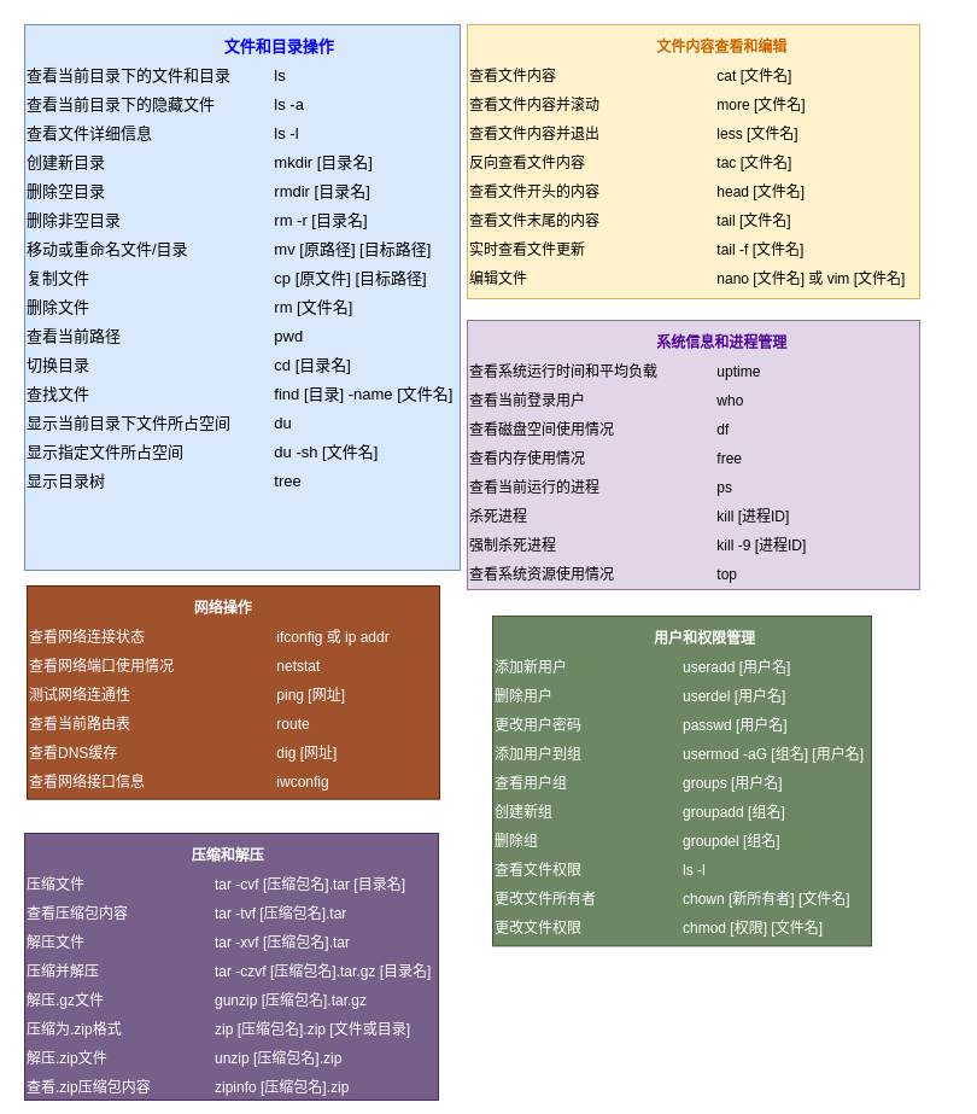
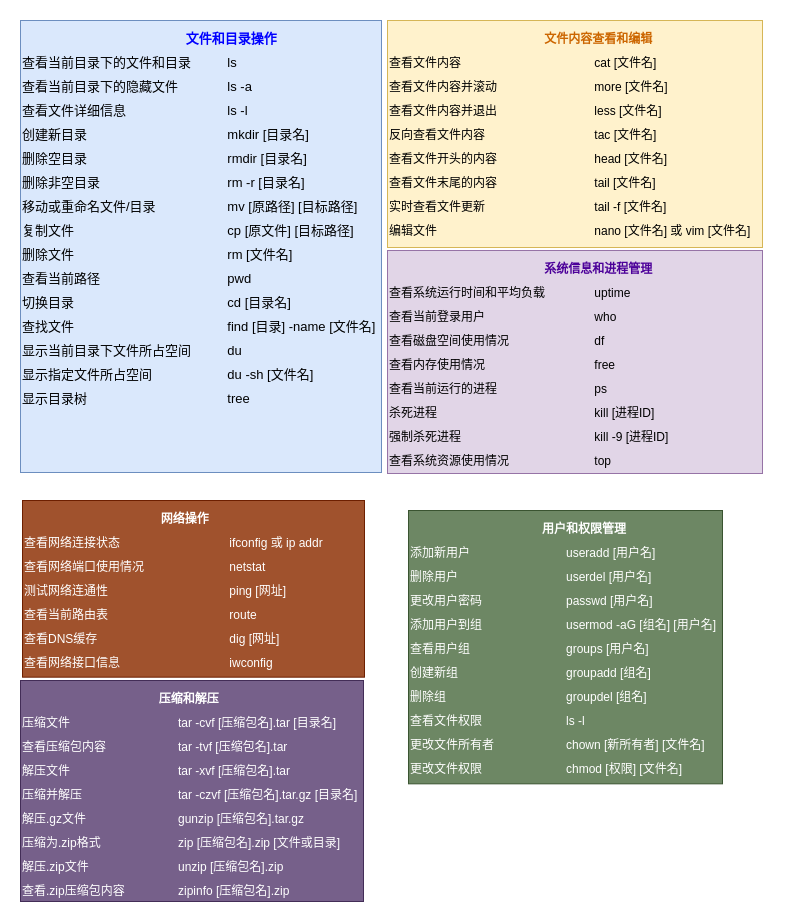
- <mxCell id="4" value="&lt;table border=&quot;0&quot; cellpadding=&quot;0&quot; cellspacing=&quot;0&quot; width=&quot;418&quot; style=&quot;width: 314pt;&quot;&gt;&lt;colgroup&gt;&lt;col width=&quot;205&quot; style=&quot;mso-width-source:userset;mso-width-alt:6549;width:154pt&quot;&gt;&lt;/colgroup&gt;&lt;colgroup&gt;&lt;col width=&quot;213&quot; style=&quot;mso-width-source:userset;mso-width-alt:6805;width:160pt&quot;&gt;&lt;/colgroup&gt;&lt;tbody&gt;&lt;tr height=&quot;24&quot; style=&quot;mso-height-source:userset;height:18.0pt&quot;&gt;&lt;td colspan=&quot;2&quot; height=&quot;24&quot; class=&quot;xl65&quot; width=&quot;418&quot; style=&quot;text-align: center; height: 18pt; width: 314pt;&quot;&gt;&lt;b&gt;&lt;font color=&quot;#4c0099&quot;&gt;系统信息和进程管理&lt;/font&gt;&lt;/b&gt;&lt;/td&gt; &lt;/tr&gt; &lt;tr height=&quot;24&quot; style=&quot;mso-height-source:userset;height:18.0pt&quot;&gt;  &lt;td height=&quot;24&quot; style=&quot;height:18.0pt&quot;&gt;查看系统运行时间和平均负载&lt;/td&gt;  &lt;td&gt;uptime&lt;/td&gt; &lt;/tr&gt; &lt;tr height=&quot;24&quot; style=&quot;mso-height-source:userset;height:18.0pt&quot;&gt;  &lt;td height=&quot;24&quot; style=&quot;height:18.0pt&quot;&gt;查看当前登录用户&lt;/td&gt;  &lt;td&gt;who&lt;/td&gt; &lt;/tr&gt; &lt;tr height=&quot;24&quot; style=&quot;mso-height-source:userset;height:18.0pt&quot;&gt;  &lt;td height=&quot;24&quot; style=&quot;height:18.0pt&quot;&gt;查看磁盘空间使用情况&lt;/td&gt;  &lt;td&gt;df&lt;/td&gt; &lt;/tr&gt; &lt;tr height=&quot;24&quot; style=&quot;mso-height-source:userset;height:18.0pt&quot;&gt;  &lt;td height=&quot;24&quot; style=&quot;height:18.0pt&quot;&gt;查看内存使用情况&lt;/td&gt;  &lt;td&gt;free&lt;/td&gt; &lt;/tr&gt; &lt;tr height=&quot;24&quot; style=&quot;mso-height-source:userset;height:18.0pt&quot;&gt;  &lt;td height=&quot;24&quot; style=&quot;height:18.0pt&quot;&gt;查看当前运行的进程&lt;/td&gt;  &lt;td&gt;ps&lt;/td&gt; &lt;/tr&gt; &lt;tr height=&quot;24&quot; style=&quot;mso-height-source:userset;height:18.0pt&quot;&gt;  &lt;td height=&quot;24&quot; style=&quot;height:18.0pt&quot;&gt;杀死进程&lt;/td&gt;  &lt;td&gt;kill [进程ID]&lt;/td&gt; &lt;/tr&gt; &lt;tr height=&quot;24&quot; style=&quot;mso-height-source:userset;height:18.0pt&quot;&gt;  &lt;td height=&quot;24&quot; style=&quot;height:18.0pt&quot;&gt;强制杀死进程&lt;/td&gt;  &lt;td&gt;kill -9 [进程ID]&lt;/td&gt; &lt;/tr&gt; &lt;tr height=&quot;24&quot; style=&quot;mso-height-source:userset;height:18.0pt&quot;&gt;  &lt;td height=&quot;24&quot; style=&quot;height:18.0pt&quot;&gt;查看系统资源使用情况&lt;/td&gt;  &lt;td&gt;top&lt;/td&gt; &lt;/tr&gt;&lt;/tbody&gt;&lt;/table&gt;" style="text;whiteSpace=wrap;html=1;fillColor=#e1d5e7;strokeColor=#9673a6;" parent="1" vertex="1"><mxGeometry x="387" y="265" width="375" height="223" as="geometry" /></mxCell>
+ <mxCell id="4" value="&lt;table border=&quot;0&quot; cellpadding=&quot;0&quot; cellspacing=&quot;0&quot; width=&quot;418&quot; style=&quot;width: 314pt;&quot;&gt;&lt;colgroup&gt;&lt;col width=&quot;205&quot; style=&quot;mso-width-source:userset;mso-width-alt:6549;width:154pt&quot;&gt;&lt;/colgroup&gt;&lt;colgroup&gt;&lt;col width=&quot;213&quot; style=&quot;mso-width-source:userset;mso-width-alt:6805;width:160pt&quot;&gt;&lt;/colgroup&gt;&lt;tbody&gt;&lt;tr height=&quot;24&quot; style=&quot;mso-height-source:userset;height:18.0pt&quot;&gt;&lt;td colspan=&quot;2&quot; height=&quot;24&quot; class=&quot;xl65&quot; width=&quot;418&quot; style=&quot;text-align: center; height: 18pt; width: 314pt;&quot;&gt;&lt;b&gt;&lt;font color=&quot;#4c0099&quot;&gt;系统信息和进程管理&lt;/font&gt;&lt;/b&gt;&lt;/td&gt; &lt;/tr&gt; &lt;tr height=&quot;24&quot; style=&quot;mso-height-source:userset;height:18.0pt&quot;&gt;  &lt;td height=&quot;24&quot; style=&quot;height:18.0pt&quot;&gt;查看系统运行时间和平均负载&lt;/td&gt;  &lt;td&gt;uptime&lt;/td&gt; &lt;/tr&gt; &lt;tr height=&quot;24&quot; style=&quot;mso-height-source:userset;height:18.0pt&quot;&gt;  &lt;td height=&quot;24&quot; style=&quot;height:18.0pt&quot;&gt;查看当前登录用户&lt;/td&gt;  &lt;td&gt;who&lt;/td&gt; &lt;/tr&gt; &lt;tr height=&quot;24&quot; style=&quot;mso-height-source:userset;height:18.0pt&quot;&gt;  &lt;td height=&quot;24&quot; style=&quot;height:18.0pt&quot;&gt;查看磁盘空间使用情况&lt;/td&gt;  &lt;td&gt;df&lt;/td&gt; &lt;/tr&gt; &lt;tr height=&quot;24&quot; style=&quot;mso-height-source:userset;height:18.0pt&quot;&gt;  &lt;td height=&quot;24&quot; style=&quot;height:18.0pt&quot;&gt;查看内存使用情况&lt;/td&gt;  &lt;td&gt;free&lt;/td&gt; &lt;/tr&gt; &lt;tr height=&quot;24&quot; style=&quot;mso-height-source:userset;height:18.0pt&quot;&gt;  &lt;td height=&quot;24&quot; style=&quot;height:18.0pt&quot;&gt;查看当前运行的进程&lt;/td&gt;  &lt;td&gt;ps&lt;/td&gt; &lt;/tr&gt; &lt;tr height=&quot;24&quot; style=&quot;mso-height-source:userset;height:18.0pt&quot;&gt;  &lt;td height=&quot;24&quot; style=&quot;height:18.0pt&quot;&gt;杀死进程&lt;/td&gt;  &lt;td&gt;kill [进程ID]&lt;/td&gt; &lt;/tr&gt; &lt;tr height=&quot;24&quot; style=&quot;mso-height-source:userset;height:18.0pt&quot;&gt;  &lt;td height=&quot;24&quot; style=&quot;height:18.0pt&quot;&gt;强制杀死进程&lt;/td&gt;  &lt;td&gt;kill -9 [进程ID]&lt;/td&gt; &lt;/tr&gt; &lt;tr height=&quot;24&quot; style=&quot;mso-height-source:userset;height:18.0pt&quot;&gt;  &lt;td height=&quot;24&quot; style=&quot;height:18.0pt&quot;&gt;查看系统资源使用情况&lt;/td&gt;  &lt;td&gt;top&lt;/td&gt; &lt;/tr&gt;&lt;/tbody&gt;&lt;/table&gt;" style="text;whiteSpace=wrap;html=1;fillColor=#e1d5e7;strokeColor=#9673a6;" parent="1" vertex="1"><mxGeometry x="387" y="250" width="375" height="223" as="geometry" /></mxCell>
- <mxCell id="5" value="&lt;table border=&quot;0&quot; cellpadding=&quot;0&quot; cellspacing=&quot;0&quot; width=&quot;447&quot; style=&quot;border-collapse:&lt;br/&gt; collapse;width:336pt&quot;&gt;&lt;colgroup&gt;&lt;col width=&quot;205&quot; style=&quot;mso-width-source:userset;mso-width-alt:6549;width:154pt&quot;&gt;&lt;/colgroup&gt;&lt;colgroup&gt;&lt;col width=&quot;242&quot; style=&quot;mso-width-source:userset;mso-width-alt:7744;width:182pt&quot;&gt;&lt;/colgroup&gt;&lt;tbody&gt;&lt;tr height=&quot;24&quot; style=&quot;mso-height-source:userset;height:18.0pt&quot;&gt;&lt;td colspan=&quot;2&quot; height=&quot;24&quot; class=&quot;xl65&quot; width=&quot;447&quot; style=&quot;height: 18pt; width: 336pt;&quot;&gt;&lt;b&gt;&lt;font color=&quot;#ffffff&quot;&gt;&amp;nbsp; &amp;nbsp; &amp;nbsp; &amp;nbsp; &amp;nbsp; &amp;nbsp; &amp;nbsp; &amp;nbsp; &amp;nbsp; &amp;nbsp; &amp;nbsp; &amp;nbsp; &amp;nbsp; &amp;nbsp; &amp;nbsp; &amp;nbsp; &amp;nbsp; &amp;nbsp; &amp;nbsp; &amp;nbsp; &amp;nbsp;网络操作&lt;/font&gt;&lt;/b&gt;&lt;/td&gt; &lt;/tr&gt; &lt;tr height=&quot;24&quot; style=&quot;mso-height-source:userset;height:18.0pt&quot;&gt;  &lt;td height=&quot;24&quot; style=&quot;height: 18pt;&quot;&gt;&lt;font color=&quot;#ffffff&quot;&gt;查看网络连接状态&lt;/font&gt;&lt;/td&gt;  &lt;td style=&quot;&quot;&gt;&lt;font color=&quot;#ffffff&quot;&gt;ifconfig 或 ip addr&lt;/font&gt;&lt;/td&gt; &lt;/tr&gt; &lt;tr height=&quot;24&quot; style=&quot;mso-height-source:userset;height:18.0pt&quot;&gt;  &lt;td height=&quot;24&quot; style=&quot;height:18.0pt&quot;&gt;&lt;font color=&quot;#ffffff&quot;&gt;查看网络端口使用情况&lt;/font&gt;&lt;/td&gt;  &lt;td&gt;&lt;font color=&quot;#ffffff&quot;&gt;netstat&lt;/font&gt;&lt;/td&gt; &lt;/tr&gt; &lt;tr height=&quot;24&quot; style=&quot;mso-height-source:userset;height:18.0pt&quot;&gt;  &lt;td height=&quot;24&quot; style=&quot;height:18.0pt&quot;&gt;&lt;font color=&quot;#ffffff&quot;&gt;测试网络连通性&lt;/font&gt;&lt;/td&gt;  &lt;td&gt;&lt;font color=&quot;#ffffff&quot;&gt;ping [网址]&lt;/font&gt;&lt;/td&gt; &lt;/tr&gt; &lt;tr height=&quot;24&quot; style=&quot;mso-height-source:userset;height:18.0pt&quot;&gt;  &lt;td height=&quot;24&quot; style=&quot;height:18.0pt&quot;&gt;&lt;font color=&quot;#ffffff&quot;&gt;查看当前路由表&lt;/font&gt;&lt;/td&gt;  &lt;td&gt;&lt;font color=&quot;#ffffff&quot;&gt;route&lt;/font&gt;&lt;/td&gt; &lt;/tr&gt; &lt;tr height=&quot;24&quot; style=&quot;mso-height-source:userset;height:18.0pt&quot;&gt;  &lt;td height=&quot;24&quot; style=&quot;height:18.0pt&quot;&gt;&lt;font color=&quot;#ffffff&quot;&gt;查看DNS缓存&lt;/font&gt;&lt;/td&gt;  &lt;td&gt;&lt;font color=&quot;#ffffff&quot;&gt;dig [网址]&lt;/font&gt;&lt;/td&gt; &lt;/tr&gt; &lt;tr height=&quot;24&quot; style=&quot;mso-height-source:userset;height:18.0pt&quot;&gt;  &lt;td height=&quot;24&quot; style=&quot;height:18.0pt&quot;&gt;&lt;font color=&quot;#ffffff&quot;&gt;查看网络接口信息&lt;/font&gt;&lt;/td&gt;  &lt;td&gt;&lt;font color=&quot;#ffffff&quot;&gt;iwconfig&lt;/font&gt;&lt;/td&gt; &lt;/tr&gt;&lt;/tbody&gt;&lt;/table&gt;" style="text;whiteSpace=wrap;html=1;fillColor=#a0522d;strokeColor=#6D1F00;fontColor=#ffffff;" parent="1" vertex="1"><mxGeometry x="22" y="485" width="342" height="176.67" as="geometry" /></mxCell>
+ <mxCell id="5" value="&lt;table border=&quot;0&quot; cellpadding=&quot;0&quot; cellspacing=&quot;0&quot; width=&quot;447&quot; style=&quot;border-collapse:&lt;br/&gt; collapse;width:336pt&quot;&gt;&lt;colgroup&gt;&lt;col width=&quot;205&quot; style=&quot;mso-width-source:userset;mso-width-alt:6549;width:154pt&quot;&gt;&lt;/colgroup&gt;&lt;colgroup&gt;&lt;col width=&quot;242&quot; style=&quot;mso-width-source:userset;mso-width-alt:7744;width:182pt&quot;&gt;&lt;/colgroup&gt;&lt;tbody&gt;&lt;tr height=&quot;24&quot; style=&quot;mso-height-source:userset;height:18.0pt&quot;&gt;&lt;td colspan=&quot;2&quot; height=&quot;24&quot; class=&quot;xl65&quot; width=&quot;447&quot; style=&quot;height: 18pt; width: 336pt;&quot;&gt;&lt;b&gt;&lt;font color=&quot;#ffffff&quot;&gt;&amp;nbsp; &amp;nbsp; &amp;nbsp; &amp;nbsp; &amp;nbsp; &amp;nbsp; &amp;nbsp; &amp;nbsp; &amp;nbsp; &amp;nbsp; &amp;nbsp; &amp;nbsp; &amp;nbsp; &amp;nbsp; &amp;nbsp; &amp;nbsp; &amp;nbsp; &amp;nbsp; &amp;nbsp; &amp;nbsp; &amp;nbsp;网络操作&lt;/font&gt;&lt;/b&gt;&lt;/td&gt; &lt;/tr&gt; &lt;tr height=&quot;24&quot; style=&quot;mso-height-source:userset;height:18.0pt&quot;&gt;  &lt;td height=&quot;24&quot; style=&quot;height: 18pt;&quot;&gt;&lt;font color=&quot;#ffffff&quot;&gt;查看网络连接状态&lt;/font&gt;&lt;/td&gt;  &lt;td style=&quot;&quot;&gt;&lt;font color=&quot;#ffffff&quot;&gt;ifconfig 或 ip addr&lt;/font&gt;&lt;/td&gt; &lt;/tr&gt; &lt;tr height=&quot;24&quot; style=&quot;mso-height-source:userset;height:18.0pt&quot;&gt;  &lt;td height=&quot;24&quot; style=&quot;height:18.0pt&quot;&gt;&lt;font color=&quot;#ffffff&quot;&gt;查看网络端口使用情况&lt;/font&gt;&lt;/td&gt;  &lt;td&gt;&lt;font color=&quot;#ffffff&quot;&gt;netstat&lt;/font&gt;&lt;/td&gt; &lt;/tr&gt; &lt;tr height=&quot;24&quot; style=&quot;mso-height-source:userset;height:18.0pt&quot;&gt;  &lt;td height=&quot;24&quot; style=&quot;height:18.0pt&quot;&gt;&lt;font color=&quot;#ffffff&quot;&gt;测试网络连通性&lt;/font&gt;&lt;/td&gt;  &lt;td&gt;&lt;font color=&quot;#ffffff&quot;&gt;ping [网址]&lt;/font&gt;&lt;/td&gt; &lt;/tr&gt; &lt;tr height=&quot;24&quot; style=&quot;mso-height-source:userset;height:18.0pt&quot;&gt;  &lt;td height=&quot;24&quot; style=&quot;height:18.0pt&quot;&gt;&lt;font color=&quot;#ffffff&quot;&gt;查看当前路由表&lt;/font&gt;&lt;/td&gt;  &lt;td&gt;&lt;font color=&quot;#ffffff&quot;&gt;route&lt;/font&gt;&lt;/td&gt; &lt;/tr&gt; &lt;tr height=&quot;24&quot; style=&quot;mso-height-source:userset;height:18.0pt&quot;&gt;  &lt;td height=&quot;24&quot; style=&quot;height:18.0pt&quot;&gt;&lt;font color=&quot;#ffffff&quot;&gt;查看DNS缓存&lt;/font&gt;&lt;/td&gt;  &lt;td&gt;&lt;font color=&quot;#ffffff&quot;&gt;dig [网址]&lt;/font&gt;&lt;/td&gt; &lt;/tr&gt; &lt;tr height=&quot;24&quot; style=&quot;mso-height-source:userset;height:18.0pt&quot;&gt;  &lt;td height=&quot;24&quot; style=&quot;height:18.0pt&quot;&gt;&lt;font color=&quot;#ffffff&quot;&gt;查看网络接口信息&lt;/font&gt;&lt;/td&gt;  &lt;td&gt;&lt;font color=&quot;#ffffff&quot;&gt;iwconfig&lt;/font&gt;&lt;/td&gt; &lt;/tr&gt;&lt;/tbody&gt;&lt;/table&gt;" style="text;whiteSpace=wrap;html=1;fillColor=#a0522d;strokeColor=#6D1F00;fontColor=#ffffff;" parent="1" vertex="1"><mxGeometry x="22" y="500" width="342" height="176.67" as="geometry" /></mxCell>
- <mxCell id="7" value="&lt;table border=&quot;0&quot; cellpadding=&quot;0&quot; cellspacing=&quot;0&quot; width=&quot;447&quot; style=&quot;border-collapse:&lt;br/&gt; collapse;width:336pt&quot;&gt;&lt;colgroup&gt;&lt;col width=&quot;205&quot; style=&quot;mso-width-source:userset;mso-width-alt:6549;width:154pt&quot;&gt;&lt;/colgroup&gt;&lt;colgroup&gt;&lt;col width=&quot;242&quot; style=&quot;mso-width-source:userset;mso-width-alt:7744;width:182pt&quot;&gt;&lt;/colgroup&gt;&lt;tbody&gt;&lt;tr height=&quot;24&quot; style=&quot;mso-height-source:userset;height:18.0pt&quot;&gt;&lt;td colspan=&quot;2&quot; height=&quot;24&quot; class=&quot;xl65&quot; width=&quot;447&quot; style=&quot;height:18.0pt;width:336pt&quot;&gt;&lt;table style=&quot;border-collapse:&lt;br/&gt; collapse;width:299pt&quot; width=&quot;398&quot; cellspacing=&quot;0&quot; cellpadding=&quot;0&quot; border=&quot;0&quot;&gt;&lt;colgroup&gt;&lt;col style=&quot;mso-width-source:userset;mso-width-alt:4992;width:117pt&quot; width=&quot;156&quot;&gt;&lt;/colgroup&gt;&lt;colgroup&gt;&lt;col style=&quot;mso-width-source:userset;mso-width-alt:7744;width:182pt&quot; width=&quot;242&quot;&gt;&lt;/colgroup&gt;&lt;tbody&gt;&lt;tr style=&quot;mso-height-source:userset;height:18.0pt&quot; height=&quot;24&quot;&gt;&lt;td style=&quot;height: 18pt; width: 299pt;&quot; width=&quot;398&quot; class=&quot;xl65&quot; height=&quot;24&quot; colspan=&quot;2&quot;&gt;&lt;b&gt;&amp;nbsp; &amp;nbsp; &amp;nbsp; &amp;nbsp; &amp;nbsp; &amp;nbsp; &amp;nbsp; &amp;nbsp; &amp;nbsp; &amp;nbsp; &amp;nbsp; &amp;nbsp; &amp;nbsp; &amp;nbsp; &amp;nbsp; &amp;nbsp; &amp;nbsp; &amp;nbsp; &amp;nbsp; &amp;nbsp; &amp;nbsp;压缩和解压&lt;/b&gt;&lt;/td&gt; &lt;/tr&gt; &lt;tr style=&quot;mso-height-source:userset;height:18.0pt&quot; height=&quot;24&quot;&gt;  &lt;td style=&quot;height:18.0pt&quot; height=&quot;24&quot;&gt;压缩文件&lt;/td&gt;  &lt;td&gt;tar -cvf [压缩包名].tar [目录名]&lt;/td&gt; &lt;/tr&gt; &lt;tr style=&quot;mso-height-source:userset;height:18.0pt&quot; height=&quot;24&quot;&gt;  &lt;td style=&quot;height:18.0pt&quot; height=&quot;24&quot;&gt;查看压缩包内容&lt;/td&gt;  &lt;td&gt;tar -tvf [压缩包名].tar&lt;/td&gt; &lt;/tr&gt; &lt;tr style=&quot;mso-height-source:userset;height:18.0pt&quot; height=&quot;24&quot;&gt;  &lt;td style=&quot;height:18.0pt&quot; height=&quot;24&quot;&gt;解压文件&lt;/td&gt;  &lt;td&gt;tar -xvf [压缩包名].tar&lt;/td&gt; &lt;/tr&gt; &lt;tr style=&quot;mso-height-source:userset;height:18.0pt&quot; height=&quot;24&quot;&gt;  &lt;td style=&quot;height:18.0pt&quot; height=&quot;24&quot;&gt;压缩并解压&lt;/td&gt;  &lt;td&gt;tar -czvf [压缩包名].tar.gz [目录名]&lt;/td&gt; &lt;/tr&gt; &lt;tr style=&quot;mso-height-source:userset;height:18.0pt&quot; height=&quot;24&quot;&gt;  &lt;td style=&quot;height:18.0pt&quot; height=&quot;24&quot;&gt;解压.gz文件&lt;/td&gt;  &lt;td&gt;gunzip [压缩包名].tar.gz&lt;/td&gt; &lt;/tr&gt; &lt;tr style=&quot;mso-height-source:userset;height:18.0pt&quot; height=&quot;24&quot;&gt;  &lt;td style=&quot;height:18.0pt&quot; height=&quot;24&quot;&gt;压缩为.zip格式&lt;/td&gt;  &lt;td&gt;zip&amp;nbsp;[压缩包名].zip&amp;nbsp;[文件或目录]&lt;/td&gt; &lt;/tr&gt; &lt;tr style=&quot;mso-height-source:userset;height:18.0pt&quot; height=&quot;24&quot;&gt;  &lt;td style=&quot;height:18.0pt&quot; height=&quot;24&quot;&gt;解压.zip文件&lt;/td&gt;  &lt;td&gt;unzip&amp;nbsp;[压缩包名].zip&lt;/td&gt; &lt;/tr&gt; &lt;tr style=&quot;mso-height-source:userset;height:18.0pt&quot; height=&quot;24&quot;&gt;  &lt;td style=&quot;height:18.0pt&quot; height=&quot;24&quot;&gt;查看.zip压缩包内容&lt;/td&gt;  &lt;td&gt;zipinfo&amp;nbsp;[压缩包名].zip&lt;/td&gt; &lt;/tr&gt;&lt;/tbody&gt;&lt;/table&gt;&lt;/td&gt;&lt;/tr&gt;&lt;/tbody&gt;&lt;/table&gt;" style="text;whiteSpace=wrap;html=1;fillColor=#76608a;fontColor=#ffffff;strokeColor=#432D57;" parent="1" vertex="1"><mxGeometry x="20" y="690" width="343" height="221" as="geometry" /></mxCell>
+ <mxCell id="7" value="&lt;table border=&quot;0&quot; cellpadding=&quot;0&quot; cellspacing=&quot;0&quot; width=&quot;447&quot; style=&quot;border-collapse:&lt;br/&gt; collapse;width:336pt&quot;&gt;&lt;colgroup&gt;&lt;col width=&quot;205&quot; style=&quot;mso-width-source:userset;mso-width-alt:6549;width:154pt&quot;&gt;&lt;/colgroup&gt;&lt;colgroup&gt;&lt;col width=&quot;242&quot; style=&quot;mso-width-source:userset;mso-width-alt:7744;width:182pt&quot;&gt;&lt;/colgroup&gt;&lt;tbody&gt;&lt;tr height=&quot;24&quot; style=&quot;mso-height-source:userset;height:18.0pt&quot;&gt;&lt;td colspan=&quot;2&quot; height=&quot;24&quot; class=&quot;xl65&quot; width=&quot;447&quot; style=&quot;height:18.0pt;width:336pt&quot;&gt;&lt;table style=&quot;border-collapse:&lt;br/&gt; collapse;width:299pt&quot; width=&quot;398&quot; cellspacing=&quot;0&quot; cellpadding=&quot;0&quot; border=&quot;0&quot;&gt;&lt;colgroup&gt;&lt;col style=&quot;mso-width-source:userset;mso-width-alt:4992;width:117pt&quot; width=&quot;156&quot;&gt;&lt;/colgroup&gt;&lt;colgroup&gt;&lt;col style=&quot;mso-width-source:userset;mso-width-alt:7744;width:182pt&quot; width=&quot;242&quot;&gt;&lt;/colgroup&gt;&lt;tbody&gt;&lt;tr style=&quot;mso-height-source:userset;height:18.0pt&quot; height=&quot;24&quot;&gt;&lt;td style=&quot;height: 18pt; width: 299pt;&quot; width=&quot;398&quot; class=&quot;xl65&quot; height=&quot;24&quot; colspan=&quot;2&quot;&gt;&lt;b&gt;&amp;nbsp; &amp;nbsp; &amp;nbsp; &amp;nbsp; &amp;nbsp; &amp;nbsp; &amp;nbsp; &amp;nbsp; &amp;nbsp; &amp;nbsp; &amp;nbsp; &amp;nbsp; &amp;nbsp; &amp;nbsp; &amp;nbsp; &amp;nbsp; &amp;nbsp; &amp;nbsp; &amp;nbsp; &amp;nbsp; &amp;nbsp;压缩和解压&lt;/b&gt;&lt;/td&gt; &lt;/tr&gt; &lt;tr style=&quot;mso-height-source:userset;height:18.0pt&quot; height=&quot;24&quot;&gt;  &lt;td style=&quot;height:18.0pt&quot; height=&quot;24&quot;&gt;压缩文件&lt;/td&gt;  &lt;td&gt;tar -cvf [压缩包名].tar [目录名]&lt;/td&gt; &lt;/tr&gt; &lt;tr style=&quot;mso-height-source:userset;height:18.0pt&quot; height=&quot;24&quot;&gt;  &lt;td style=&quot;height:18.0pt&quot; height=&quot;24&quot;&gt;查看压缩包内容&lt;/td&gt;  &lt;td&gt;tar -tvf [压缩包名].tar&lt;/td&gt; &lt;/tr&gt; &lt;tr style=&quot;mso-height-source:userset;height:18.0pt&quot; height=&quot;24&quot;&gt;  &lt;td style=&quot;height:18.0pt&quot; height=&quot;24&quot;&gt;解压文件&lt;/td&gt;  &lt;td&gt;tar -xvf [压缩包名].tar&lt;/td&gt; &lt;/tr&gt; &lt;tr style=&quot;mso-height-source:userset;height:18.0pt&quot; height=&quot;24&quot;&gt;  &lt;td style=&quot;height:18.0pt&quot; height=&quot;24&quot;&gt;压缩并解压&lt;/td&gt;  &lt;td&gt;tar -czvf [压缩包名].tar.gz [目录名]&lt;/td&gt; &lt;/tr&gt; &lt;tr style=&quot;mso-height-source:userset;height:18.0pt&quot; height=&quot;24&quot;&gt;  &lt;td style=&quot;height:18.0pt&quot; height=&quot;24&quot;&gt;解压.gz文件&lt;/td&gt;  &lt;td&gt;gunzip [压缩包名].tar.gz&lt;/td&gt; &lt;/tr&gt; &lt;tr style=&quot;mso-height-source:userset;height:18.0pt&quot; height=&quot;24&quot;&gt;  &lt;td style=&quot;height:18.0pt&quot; height=&quot;24&quot;&gt;压缩为.zip格式&lt;/td&gt;  &lt;td&gt;zip&amp;nbsp;[压缩包名].zip&amp;nbsp;[文件或目录]&lt;/td&gt; &lt;/tr&gt; &lt;tr style=&quot;mso-height-source:userset;height:18.0pt&quot; height=&quot;24&quot;&gt;  &lt;td style=&quot;height:18.0pt&quot; height=&quot;24&quot;&gt;解压.zip文件&lt;/td&gt;  &lt;td&gt;unzip&amp;nbsp;[压缩包名].zip&lt;/td&gt; &lt;/tr&gt; &lt;tr style=&quot;mso-height-source:userset;height:18.0pt&quot; height=&quot;24&quot;&gt;  &lt;td style=&quot;height:18.0pt&quot; height=&quot;24&quot;&gt;查看.zip压缩包内容&lt;/td&gt;  &lt;td&gt;zipinfo&amp;nbsp;[压缩包名].zip&lt;/td&gt; &lt;/tr&gt;&lt;/tbody&gt;&lt;/table&gt;&lt;/td&gt;&lt;/tr&gt;&lt;/tbody&gt;&lt;/table&gt;" style="text;whiteSpace=wrap;html=1;fillColor=#76608a;fontColor=#ffffff;strokeColor=#432D57;" parent="1" vertex="1"><mxGeometry x="20" y="680" width="343" height="221" as="geometry" /></mxCell>
